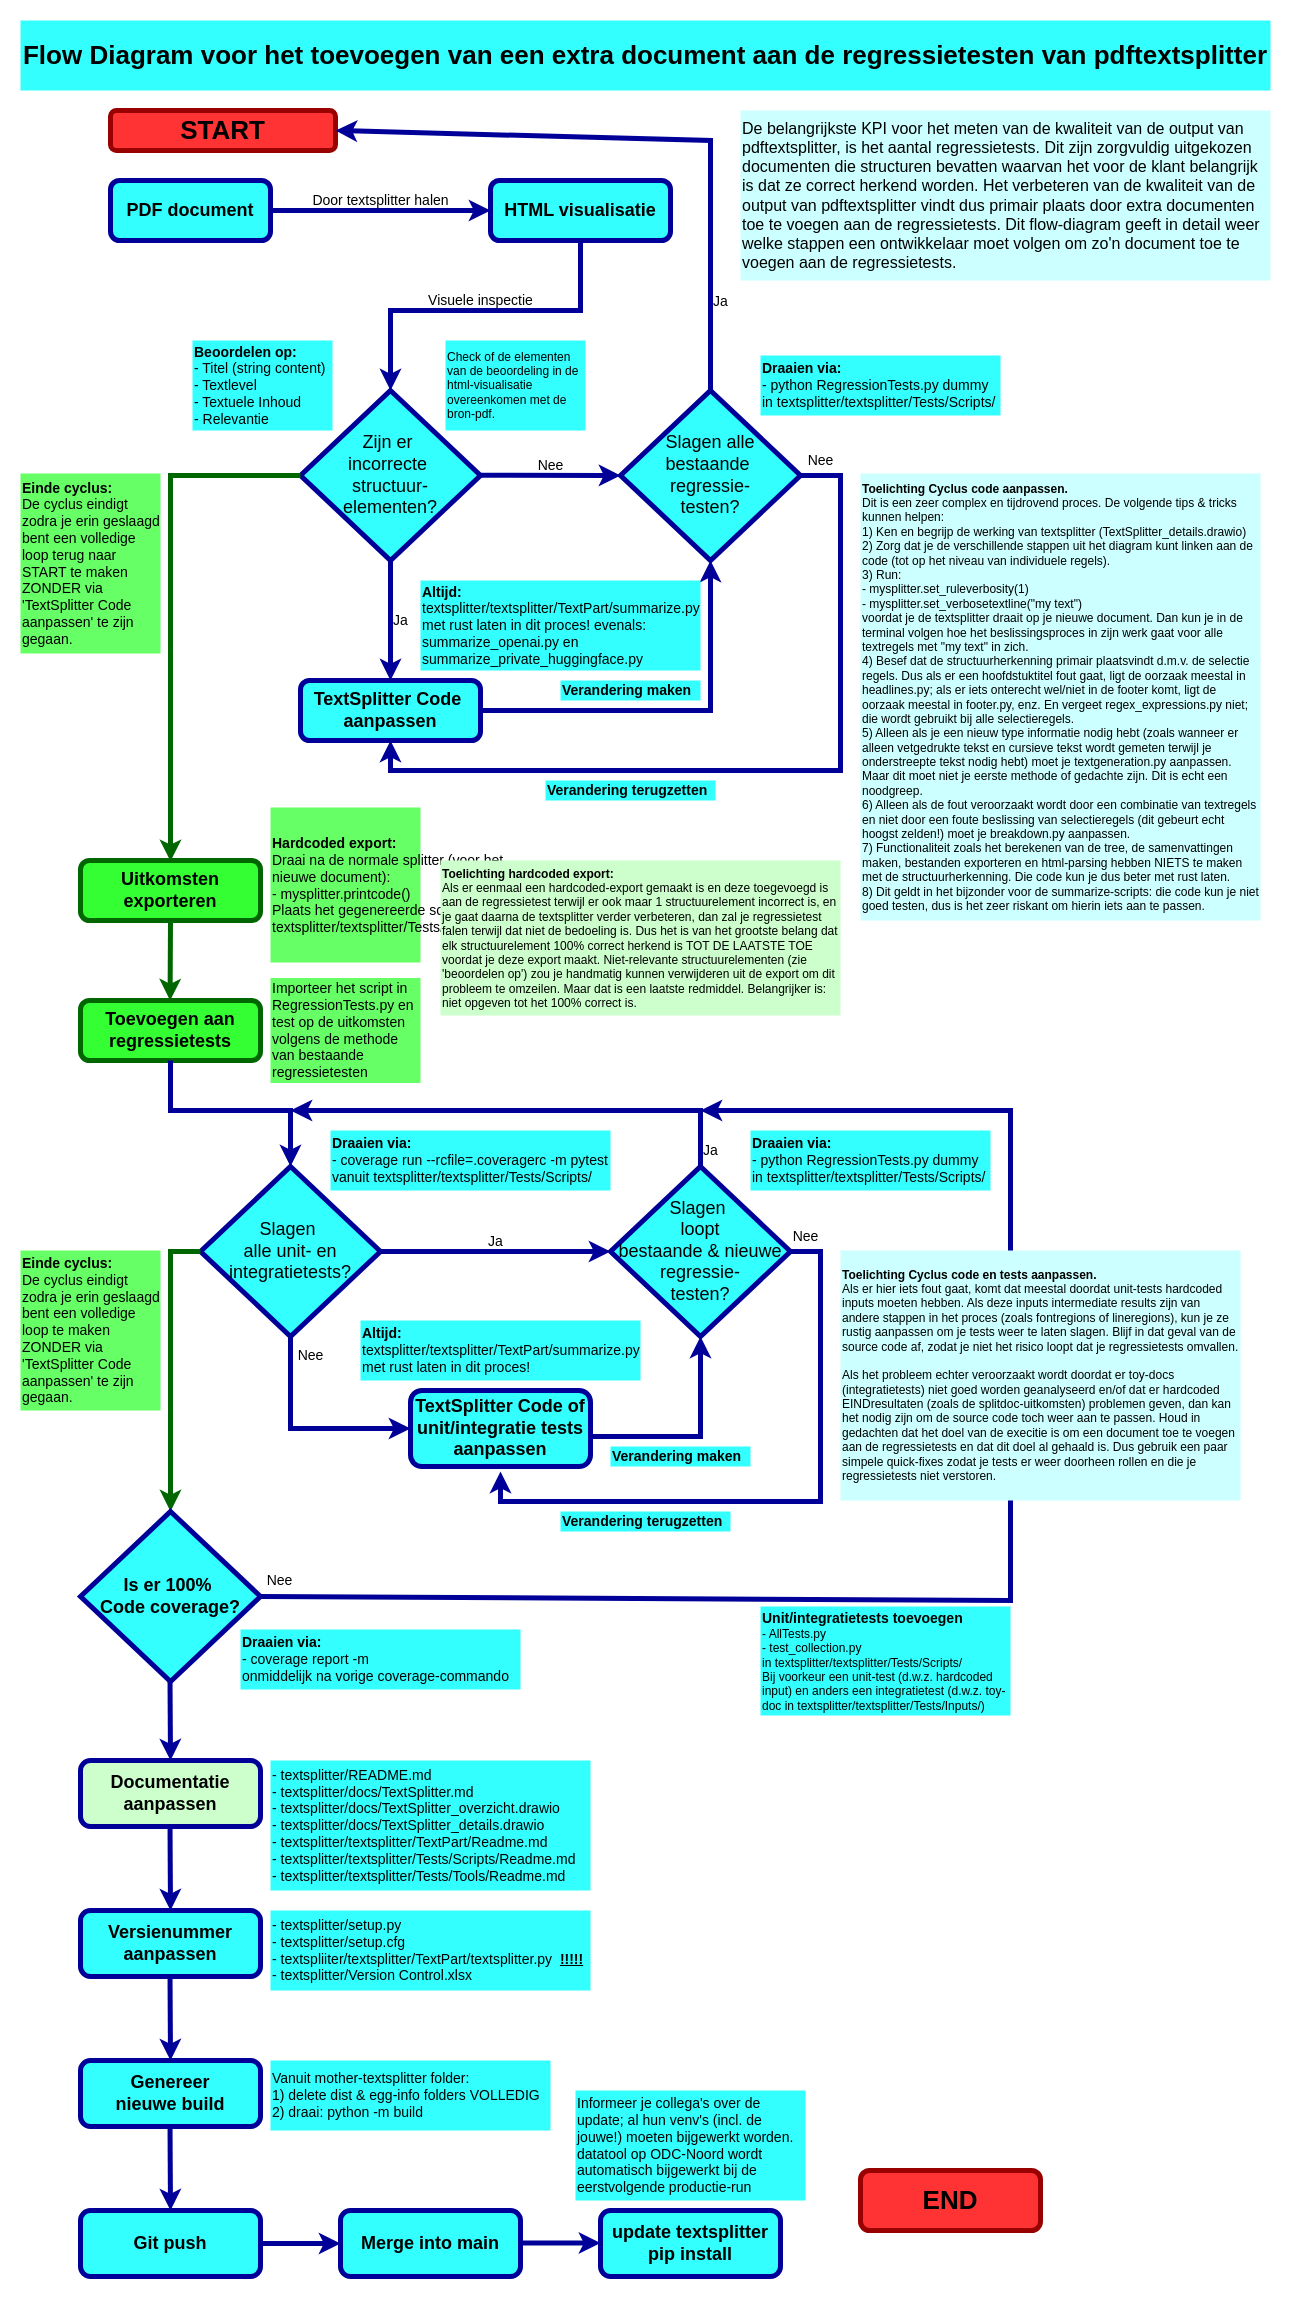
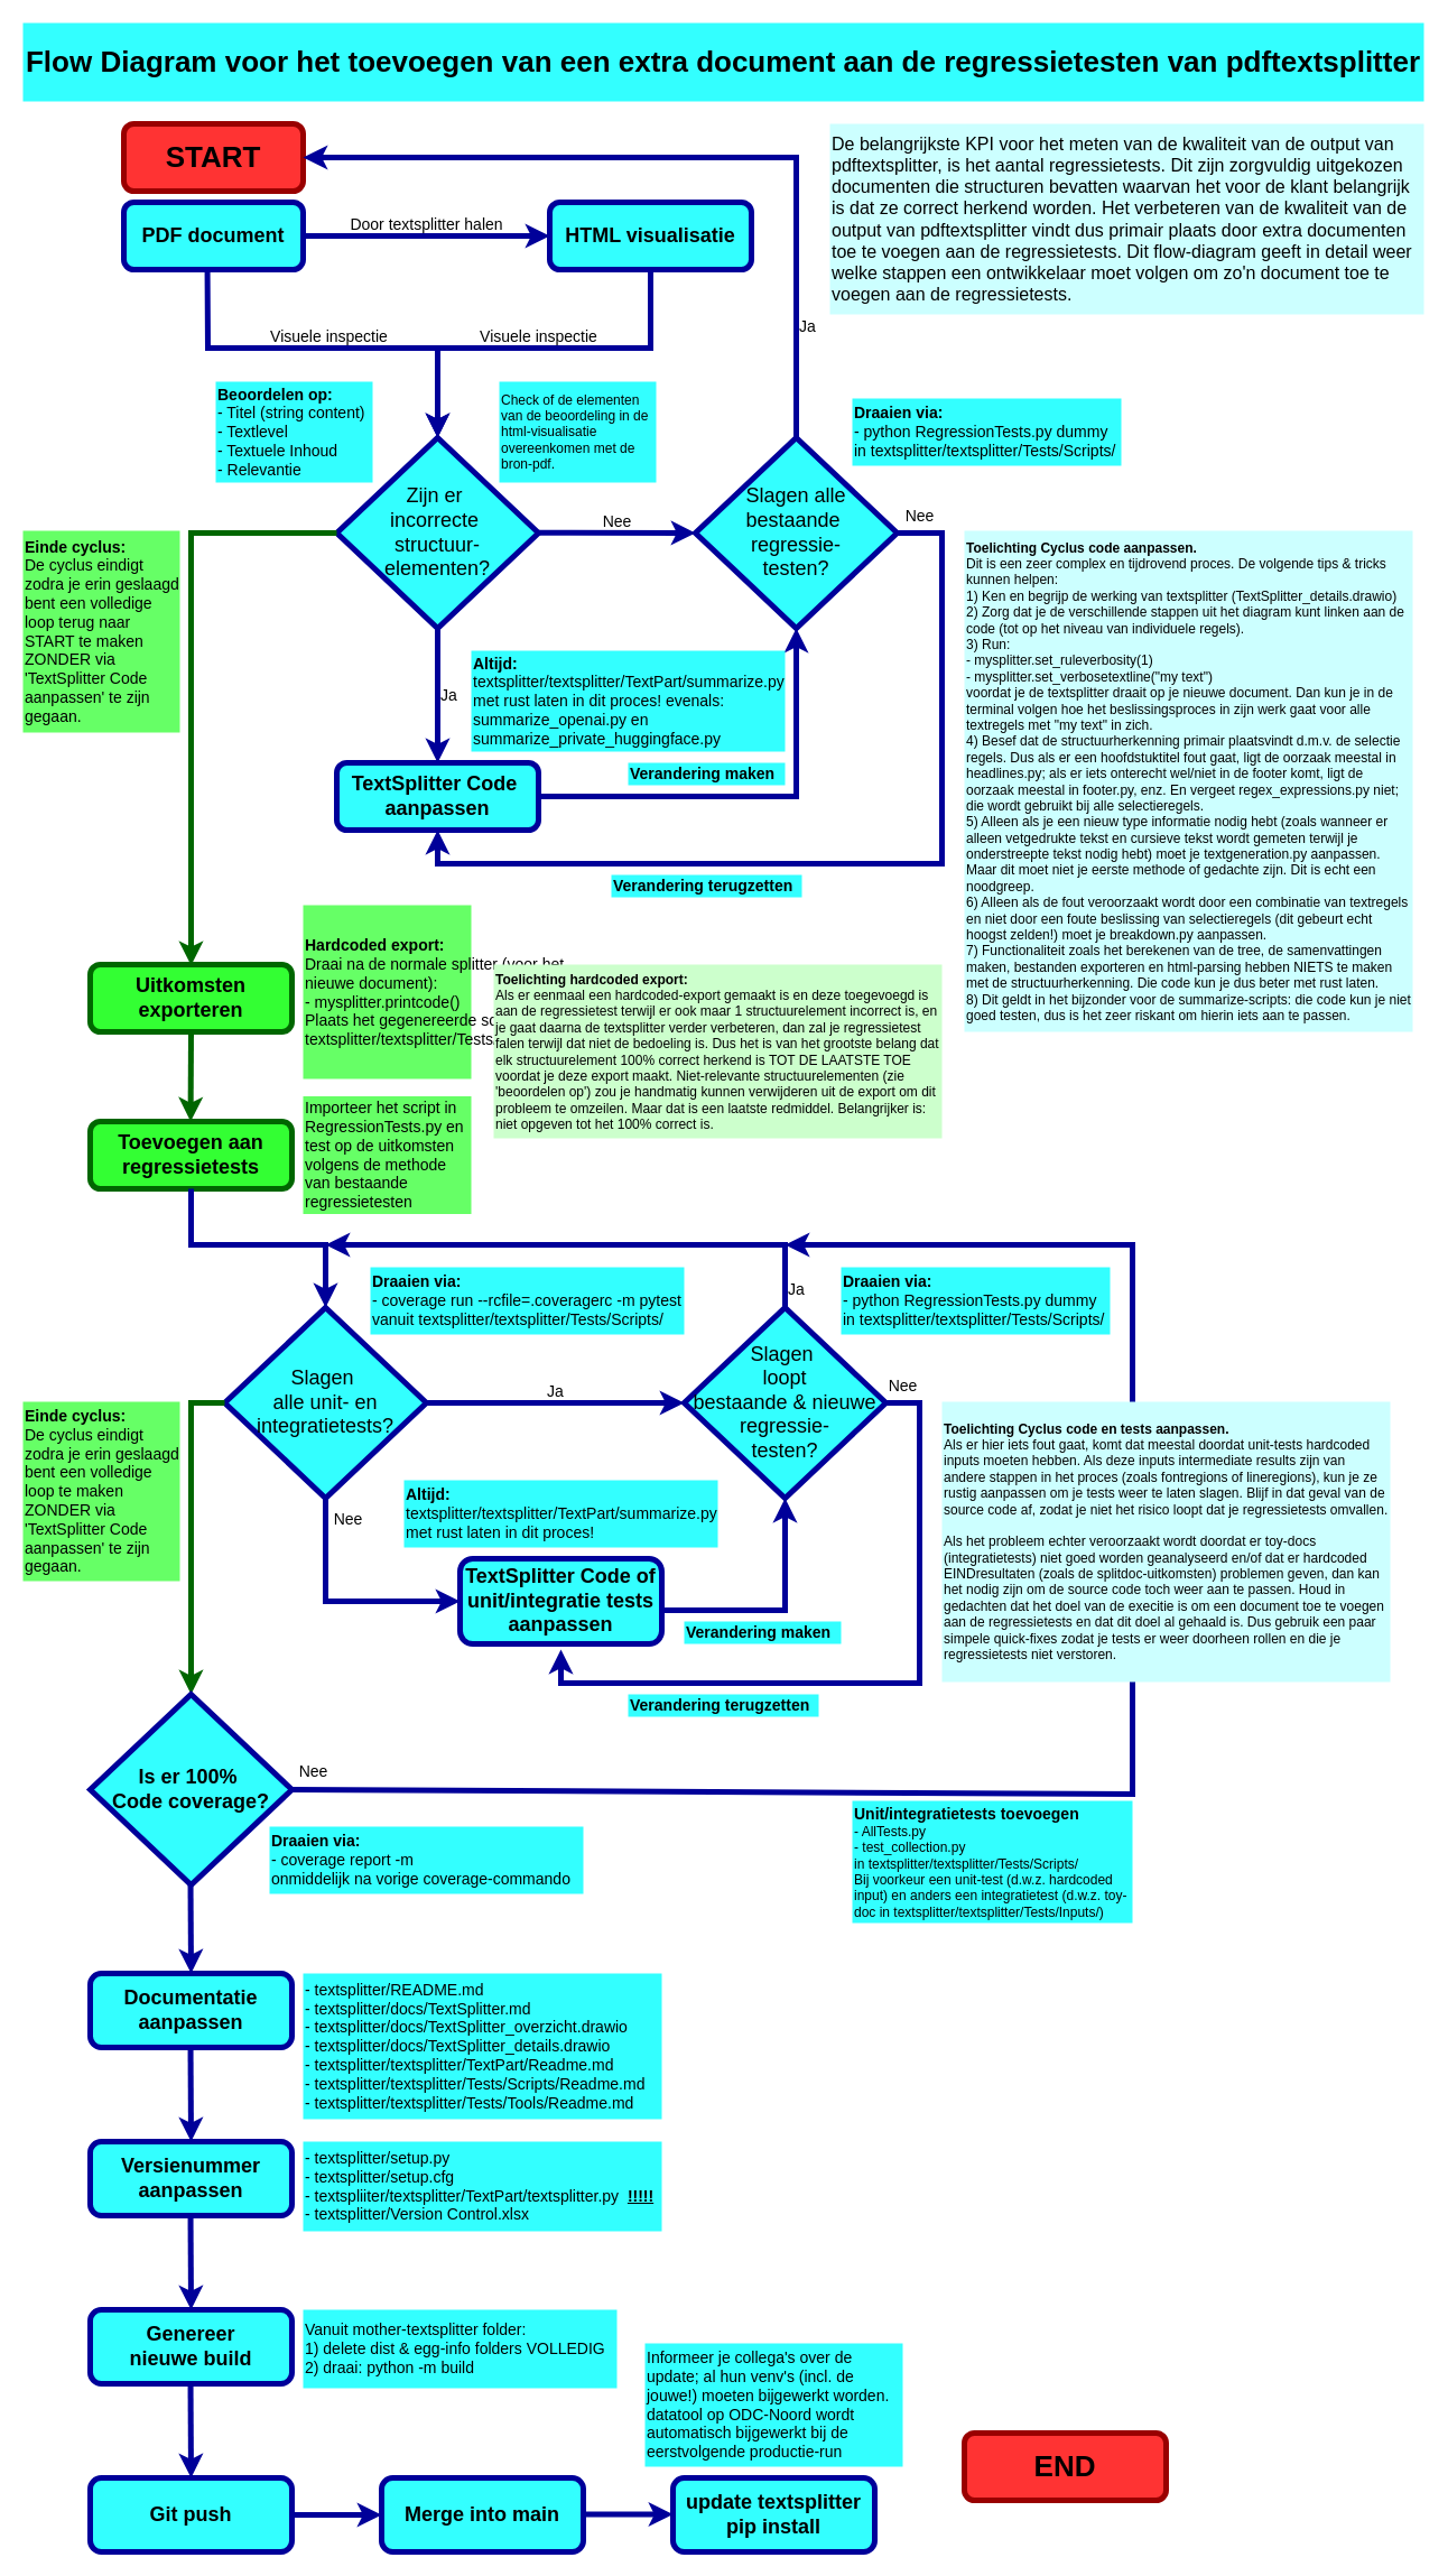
- <mxCell id="13" value="&lt;b&gt;&lt;font style=&quot;font-size: 26px;&quot;&gt;START&lt;/font&gt;&lt;/b&gt;" style="rounded=1;whiteSpace=wrap;html=1;strokeColor=#990000;fillColor=#FF3333;strokeWidth=5;" parent="1" vertex="1"><mxGeometry x="110" y="110" width="225" height="40" as="geometry" /></mxCell>
+ <mxCell id="13" value="&lt;b&gt;&lt;font style=&quot;font-size: 26px;&quot;&gt;START&lt;/font&gt;&lt;/b&gt;" style="rounded=1;whiteSpace=wrap;html=1;strokeColor=#990000;fillColor=#FF3333;strokeWidth=5;" parent="1" vertex="1"><mxGeometry x="110" y="110" width="160" height="60" as="geometry" /></mxCell>
+ <mxCell id="6" value="&lt;font style=&quot;font-size: 14px;&quot;&gt;Visuele inspectie&lt;/font&gt;" style="endArrow=classic;html=1;rounded=0;entryX=0.5;entryY=0;entryDx=0;entryDy=0;exitX=0.466;exitY=0.999;exitDx=0;exitDy=0;strokeWidth=5;strokeColor=#000099;labelBackgroundColor=none;exitPerimeter=0;" parent="1" source="2" target="5" edge="1"><mxGeometry y="10" width="50" height="50" relative="1" as="geometry"><mxPoint x="270" y="310" as="sourcePoint" /><mxPoint x="490" y="310" as="targetPoint" /><mxPoint as="offset" /><Array as="points"><mxPoint x="185" y="310" /><mxPoint x="390" y="310" /></Array></mxGeometry></mxCell>
- <mxCell id="50" value="&lt;div style=&quot;font-size: 18px;&quot;&gt;&lt;b&gt;&lt;font style=&quot;font-size: 18px;&quot;&gt;Documentatie&lt;/font&gt;&lt;/b&gt;&lt;/div&gt;&lt;div style=&quot;font-size: 18px;&quot;&gt;&lt;b&gt;&lt;font style=&quot;font-size: 18px;&quot;&gt;aanpassen&lt;/font&gt;&lt;/b&gt;&lt;br&gt;&lt;/div&gt;" style="rounded=1;whiteSpace=wrap;html=1;strokeColor=#000099;fillColor=#ccffcc;strokeWidth=5;" parent="1" vertex="1"><mxGeometry x="80" y="1760" width="180" height="66" as="geometry" /></mxCell>
+ <mxCell id="50" value="&lt;div style=&quot;font-size: 18px;&quot;&gt;&lt;b&gt;&lt;font style=&quot;font-size: 18px;&quot;&gt;Documentatie&lt;/font&gt;&lt;/b&gt;&lt;/div&gt;&lt;div style=&quot;font-size: 18px;&quot;&gt;&lt;b&gt;&lt;font style=&quot;font-size: 18px;&quot;&gt;aanpassen&lt;/font&gt;&lt;/b&gt;&lt;br&gt;&lt;/div&gt;" style="rounded=1;whiteSpace=wrap;html=1;strokeColor=#000099;fillColor=#33FFFF;strokeWidth=5;" parent="1" vertex="1"><mxGeometry x="80" y="1760" width="180" height="66" as="geometry" /></mxCell>
